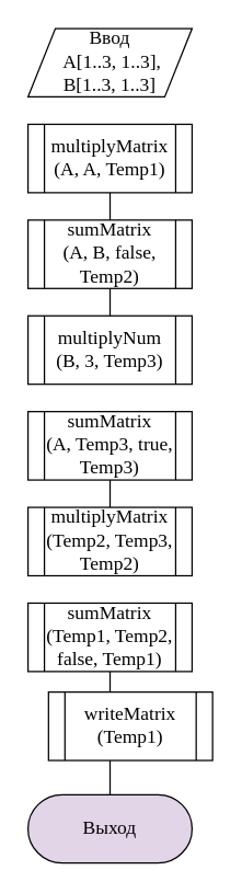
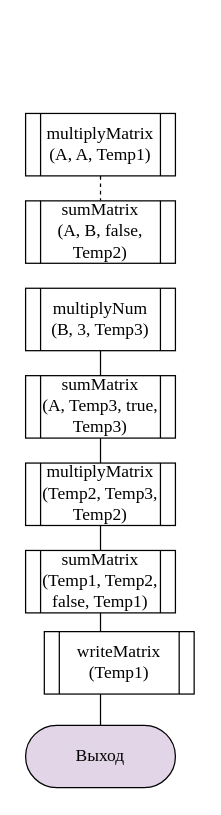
- <mxCell id="16" value="Ввод&lt;br&gt;&amp;nbsp;A[1..3, 1..3],&lt;br&gt;B[1..3, 1..3]" style="shape=parallelogram;perimeter=parallelogramPerimeter;whiteSpace=wrap;html=1;fixedSize=1;align=center;fontFamily=Times New Roman;fontSize=14;" parent="1" vertex="1"><mxGeometry x="20" y="20" width="120" height="50" as="geometry" /></mxCell>
- <mxCell id="2" style="edgeStyle=orthogonalEdgeStyle;rounded=0;orthogonalLoop=1;jettySize=auto;html=1;exitX=0.5;exitY=1;exitDx=0;exitDy=0;entryX=0.5;entryY=0;entryDx=0;entryDy=0;fontFamily=Times New Roman;fontSize=14;endArrow=none;endFill=0;" parent="1" source="3" target="5" edge="1"><mxGeometry relative="1" as="geometry" /></mxCell>
+ <mxCell id="2" style="edgeStyle=orthogonalEdgeStyle;rounded=0;orthogonalLoop=1;jettySize=auto;html=1;exitX=0.5;exitY=1;exitDx=0;exitDy=0;entryX=0.5;entryY=0;entryDx=0;entryDy=0;fontFamily=Times New Roman;fontSize=14;endArrow=none;endFill=0;dashed=1;" parent="1" source="3" target="5" edge="1"><mxGeometry relative="1" as="geometry" /></mxCell>
- <mxCell id="4" style="edgeStyle=orthogonalEdgeStyle;rounded=0;orthogonalLoop=1;jettySize=auto;html=1;exitX=0.5;exitY=1;exitDx=0;exitDy=0;entryX=0.5;entryY=0;entryDx=0;entryDy=0;fontFamily=Times New Roman;fontSize=14;endArrow=none;endFill=0;" parent="1" source="5" target="7" edge="1"><mxGeometry relative="1" as="geometry" /></mxCell>
+ <mxCell id="6" style="edgeStyle=orthogonalEdgeStyle;rounded=0;orthogonalLoop=1;jettySize=auto;html=1;exitX=0.5;exitY=1;exitDx=0;exitDy=0;entryX=0.5;entryY=0;entryDx=0;entryDy=0;fontFamily=Times New Roman;fontSize=14;endArrow=none;endFill=0;" parent="1" source="7" target="9" edge="1"><mxGeometry relative="1" as="geometry" /></mxCell>
+ <mxCell id="10" style="edgeStyle=orthogonalEdgeStyle;rounded=0;orthogonalLoop=1;jettySize=auto;html=1;exitX=0.5;exitY=1;exitDx=0;exitDy=0;entryX=0.5;entryY=0;entryDx=0;entryDy=0;fontFamily=Times New Roman;fontSize=14;endArrow=none;endFill=0;" parent="1" source="11" target="13" edge="1"><mxGeometry relative="1" as="geometry" /></mxCell>
